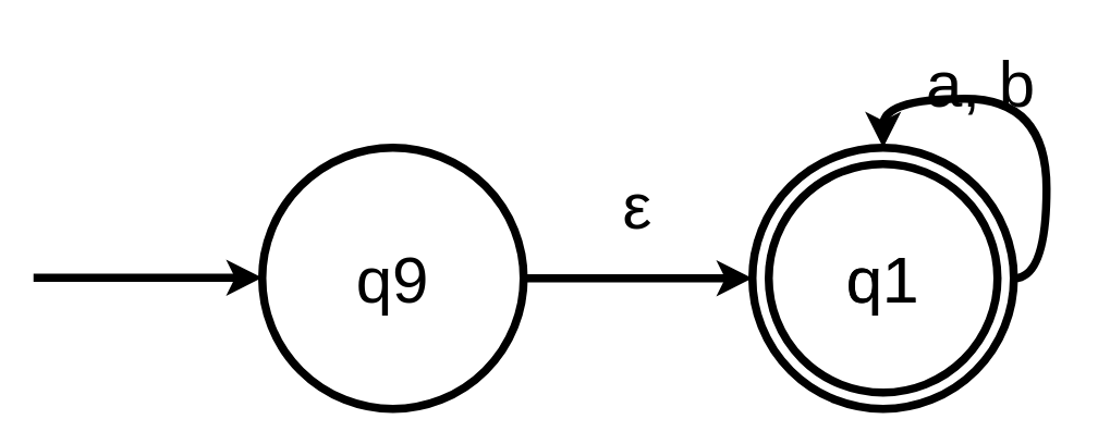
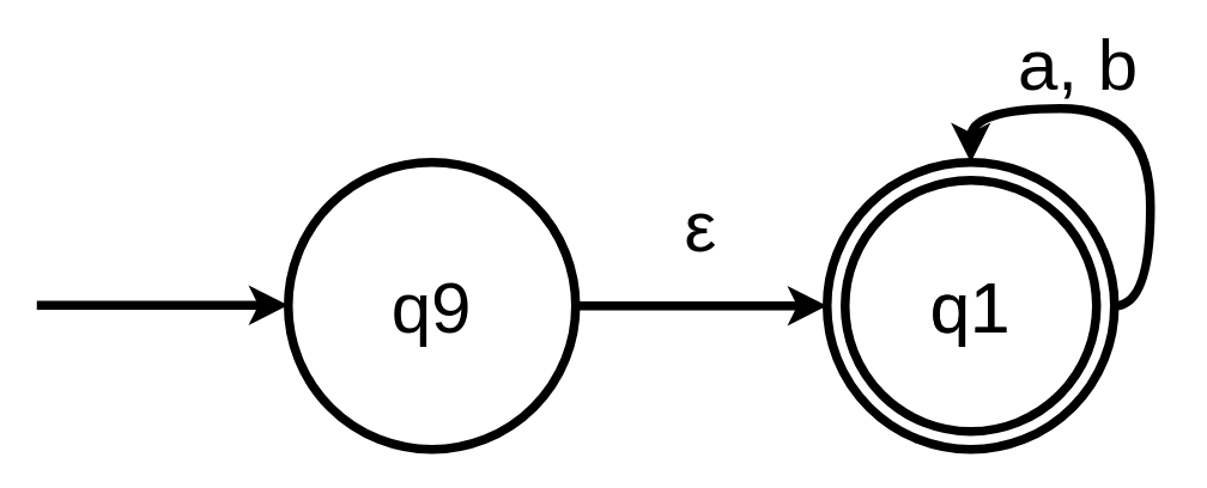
- <mxCell id="9" value="a, b" style="text;html=1;strokeColor=none;fillColor=none;align=center;verticalAlign=middle;whiteSpace=wrap;rounded=0;shadow=0;fillStyle=auto;strokeWidth=5;fontSize=40;" vertex="1" parent="1"><mxGeometry x="550" y="35" width="100" height="30" as="geometry" /></mxCell>
+ <mxCell id="9" value="a, b" style="text;html=1;strokeColor=none;fillColor=none;align=center;verticalAlign=middle;whiteSpace=wrap;rounded=0;shadow=0;fillStyle=auto;strokeWidth=5;fontSize=40;" vertex="1" parent="1"><mxGeometry x="550" y="20" width="100" height="30" as="geometry" /></mxCell>
